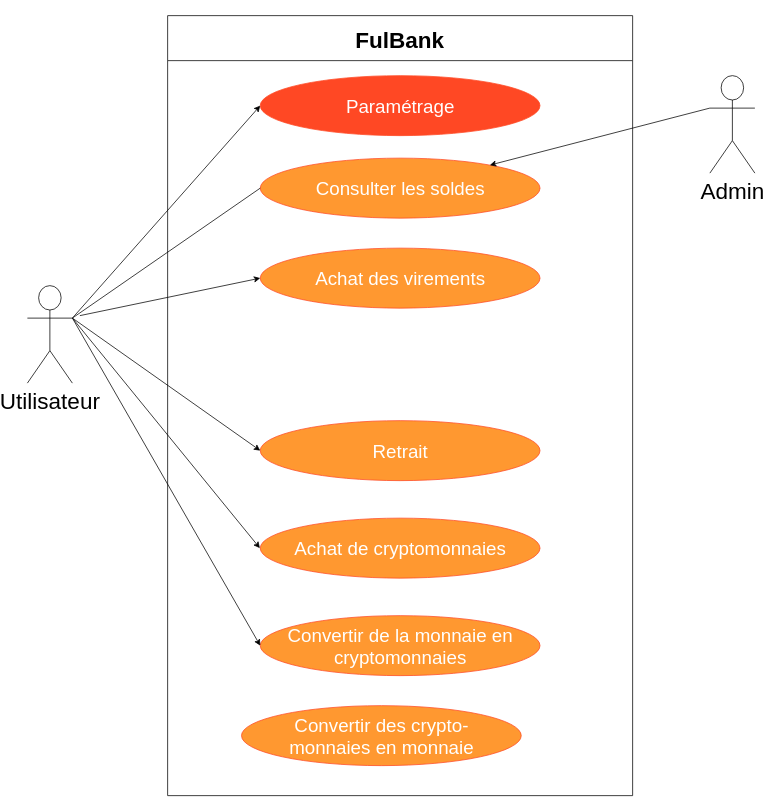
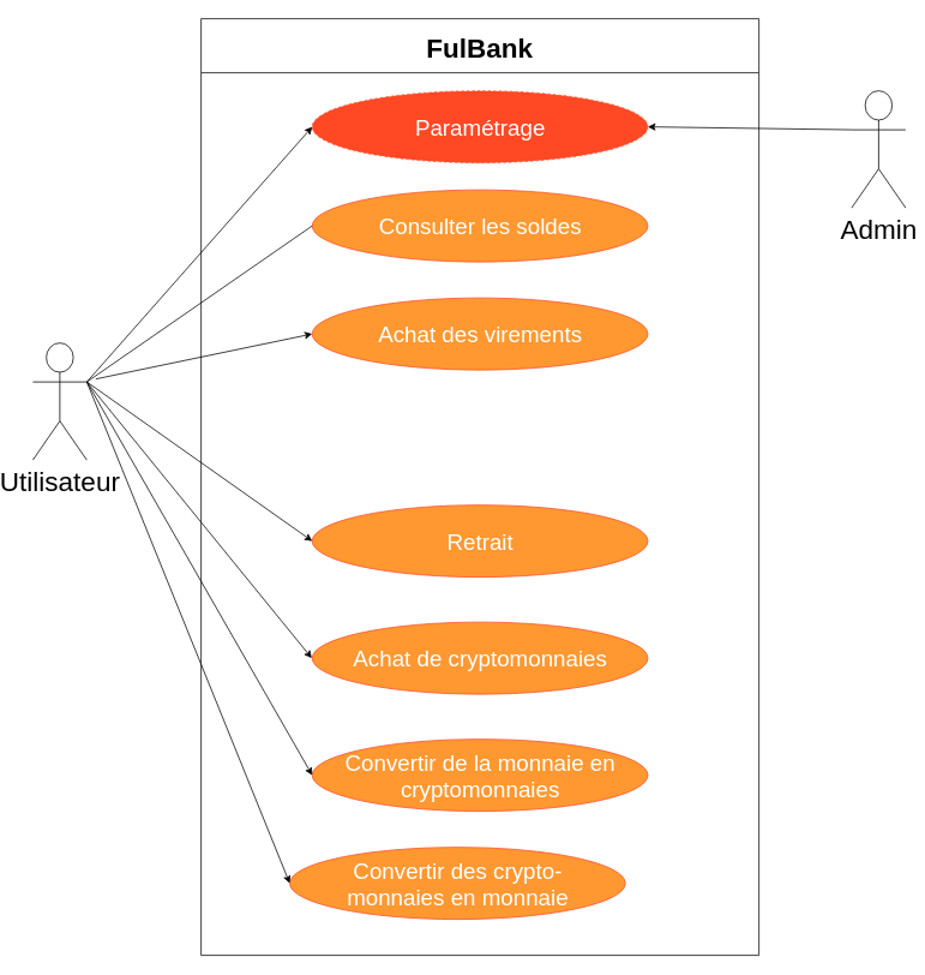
- <mxCell id="10" value="Paramétrage" style="ellipse;whiteSpace=wrap;html=1;fontColor=#ffff;strokeColor=#FF4824;fontSize=25;fillColor=#FF4824;" vertex="1" parent="3"><mxGeometry x="123.5" y="80" width="373" height="80" as="geometry" /></mxCell>
+ <mxCell id="10" value="Paramétrage" style="ellipse;whiteSpace=wrap;html=1;fontColor=#ffff;strokeColor=#FF4824;fontSize=25;fillColor=#FF4824;dashed=1;" vertex="1" parent="3"><mxGeometry x="123.5" y="80" width="373" height="80" as="geometry" /></mxCell>
- <mxCell id="17" value="" style="endArrow=classic;html=1;fontSize=15;fontColor=#ffff;exitX=0;exitY=0.333;exitDx=0;exitDy=0;exitPerimeter=0;" edge="1" parent="1" source="19" target="9"><mxGeometry width="50" height="50" relative="1" as="geometry"><mxPoint x="720" y="133.333" as="sourcePoint" /><mxPoint x="350" y="380" as="targetPoint" /></mxGeometry></mxCell>
+ <mxCell id="17" value="" style="endArrow=classic;html=1;fontSize=15;fontColor=#ffff;exitX=0;exitY=0.333;exitDx=0;exitDy=0;exitPerimeter=0;entryX=1;entryY=0.5;entryDx=0;entryDy=0;" edge="1" parent="1" source="19" target="10"><mxGeometry width="50" height="50" relative="1" as="geometry"><mxPoint x="720" y="133.333" as="sourcePoint" /><mxPoint x="350" y="380" as="targetPoint" /></mxGeometry></mxCell>
+ <mxCell id="16" value="" style="endArrow=classic;html=1;exitX=1;exitY=0.333;exitDx=0;exitDy=0;exitPerimeter=0;entryX=0;entryY=0.5;entryDx=0;entryDy=0;" edge="1" parent="1" source="2" target="4"><mxGeometry width="50" height="50" relative="1" as="geometry"><mxPoint x="340" y="570" as="sourcePoint" /><mxPoint x="390" y="520" as="targetPoint" /></mxGeometry></mxCell>
